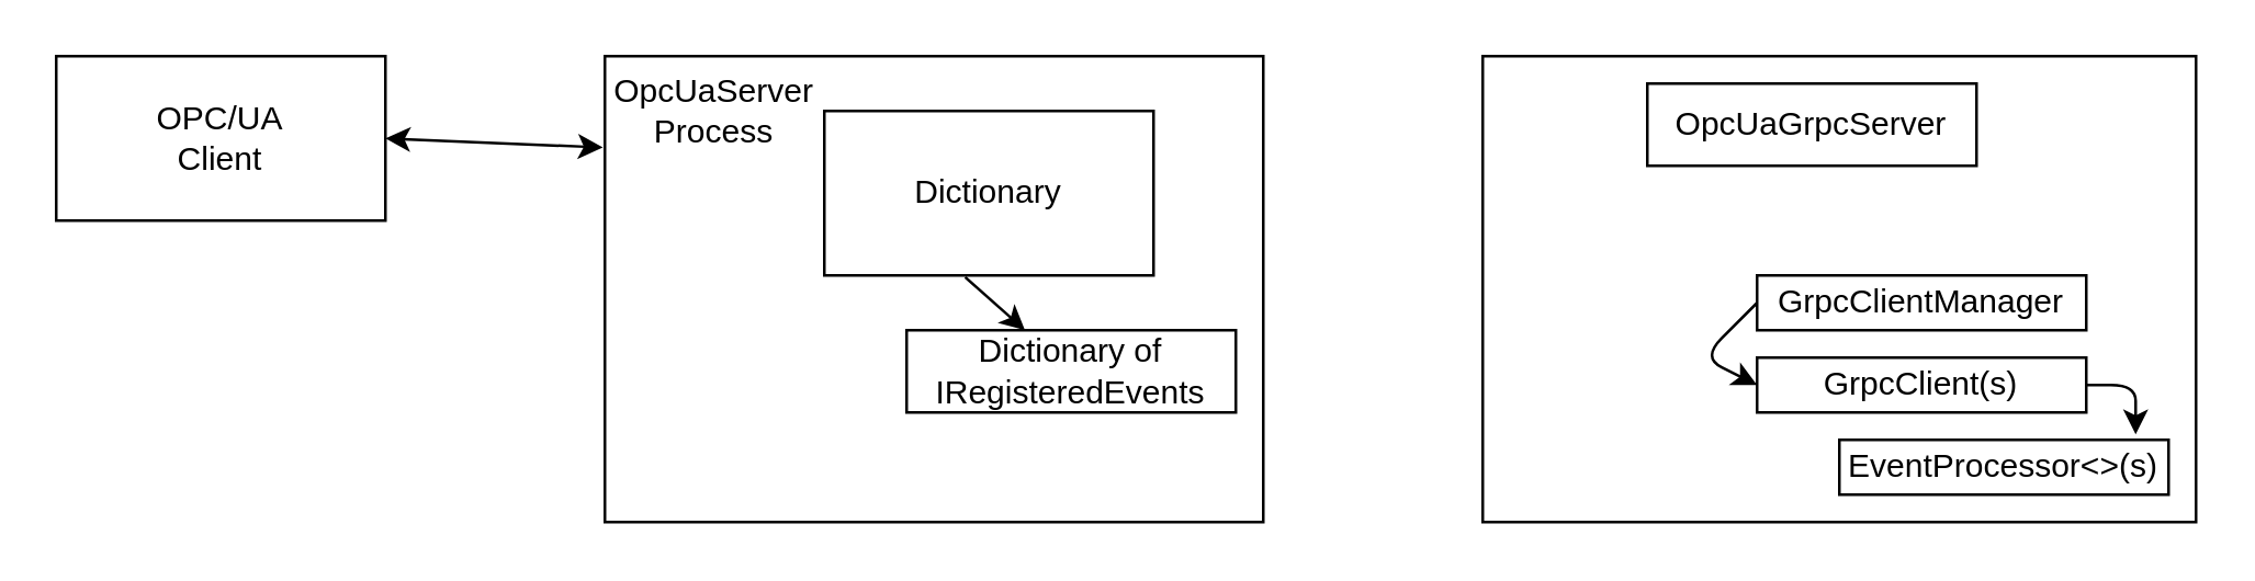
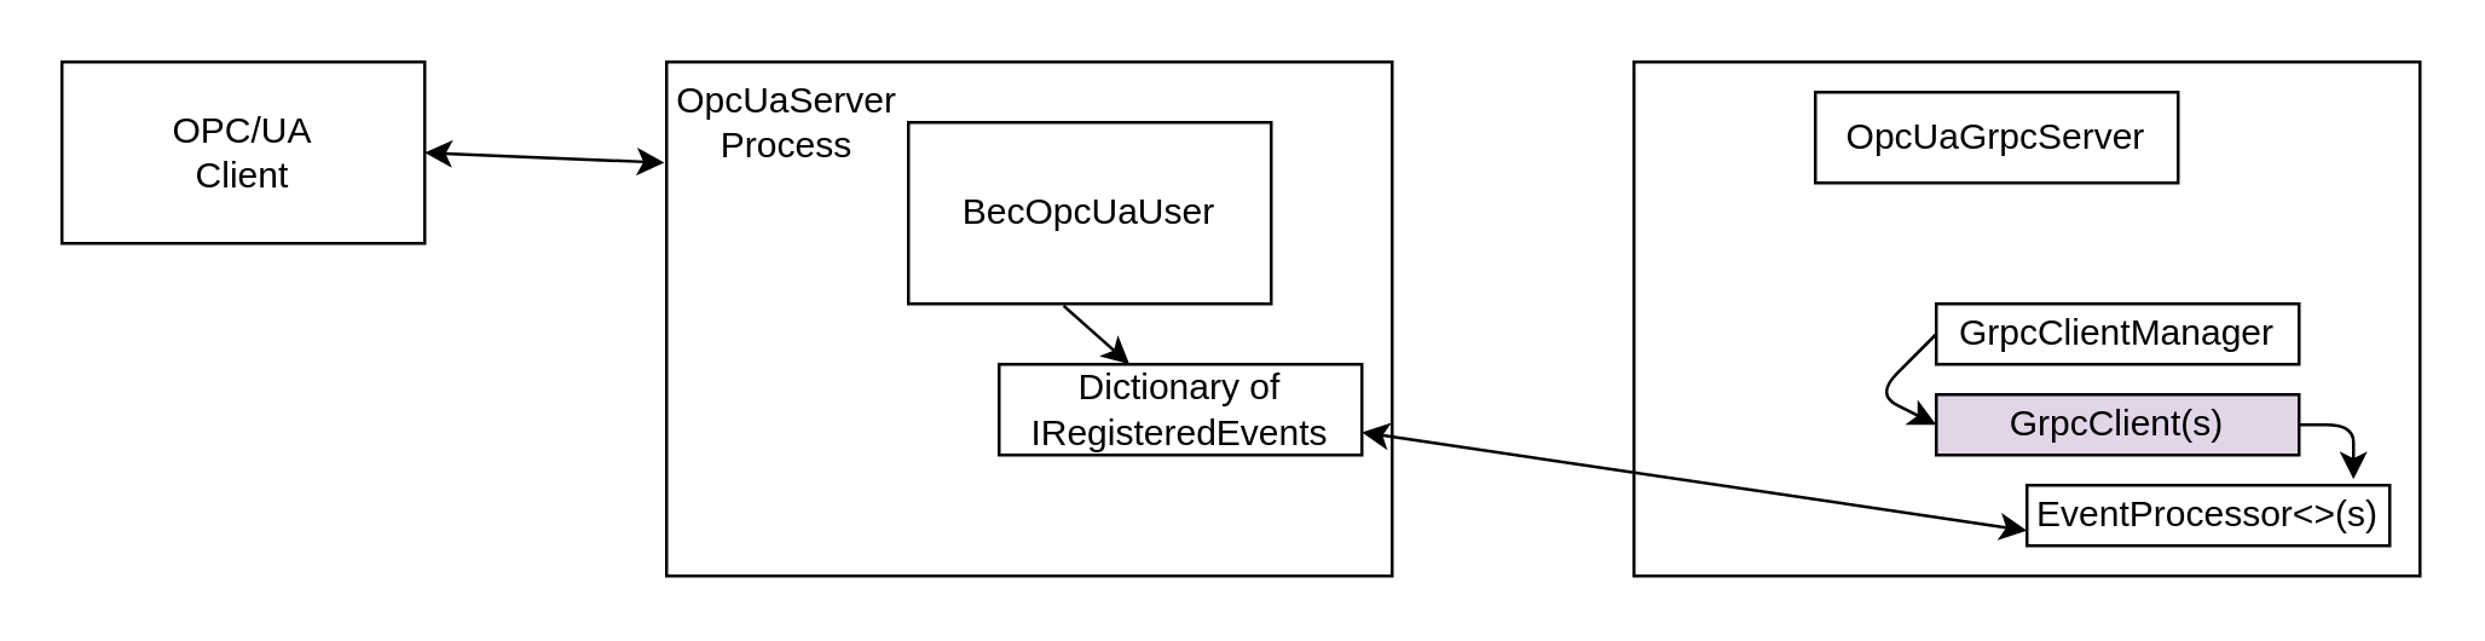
- <mxCell id="7" value="Dictionary" style="rounded=0;whiteSpace=wrap;html=1;" vertex="1" parent="6"><mxGeometry width="120" height="60" as="geometry" /></mxCell>
+ <mxCell id="7" value="BecOpcUaUser" style="rounded=0;whiteSpace=wrap;html=1;" vertex="1" parent="6"><mxGeometry width="120" height="60" as="geometry" /></mxCell>
- <mxCell id="13" value="GrpcClient(s)" style="rounded=0;whiteSpace=wrap;html=1;" vertex="1" parent="11"><mxGeometry x="40" y="100" width="120" height="20" as="geometry" /></mxCell>
+ <mxCell id="13" value="GrpcClient(s)" style="rounded=0;whiteSpace=wrap;html=1;fillColor=#e1d5e7;" vertex="1" parent="11"><mxGeometry x="40" y="100" width="120" height="20" as="geometry" /></mxCell>
+ <mxCell id="10" value="" style="endArrow=classic;startArrow=classic;html=1;entryX=0;entryY=0.75;entryDx=0;entryDy=0;exitX=1;exitY=0.75;exitDx=0;exitDy=0;" edge="1" parent="1" source="8" target="16"><mxGeometry width="50" height="50" relative="1" as="geometry"><mxPoint x="440" y="320" as="sourcePoint" /><mxPoint x="490" y="270" as="targetPoint" /></mxGeometry></mxCell>
